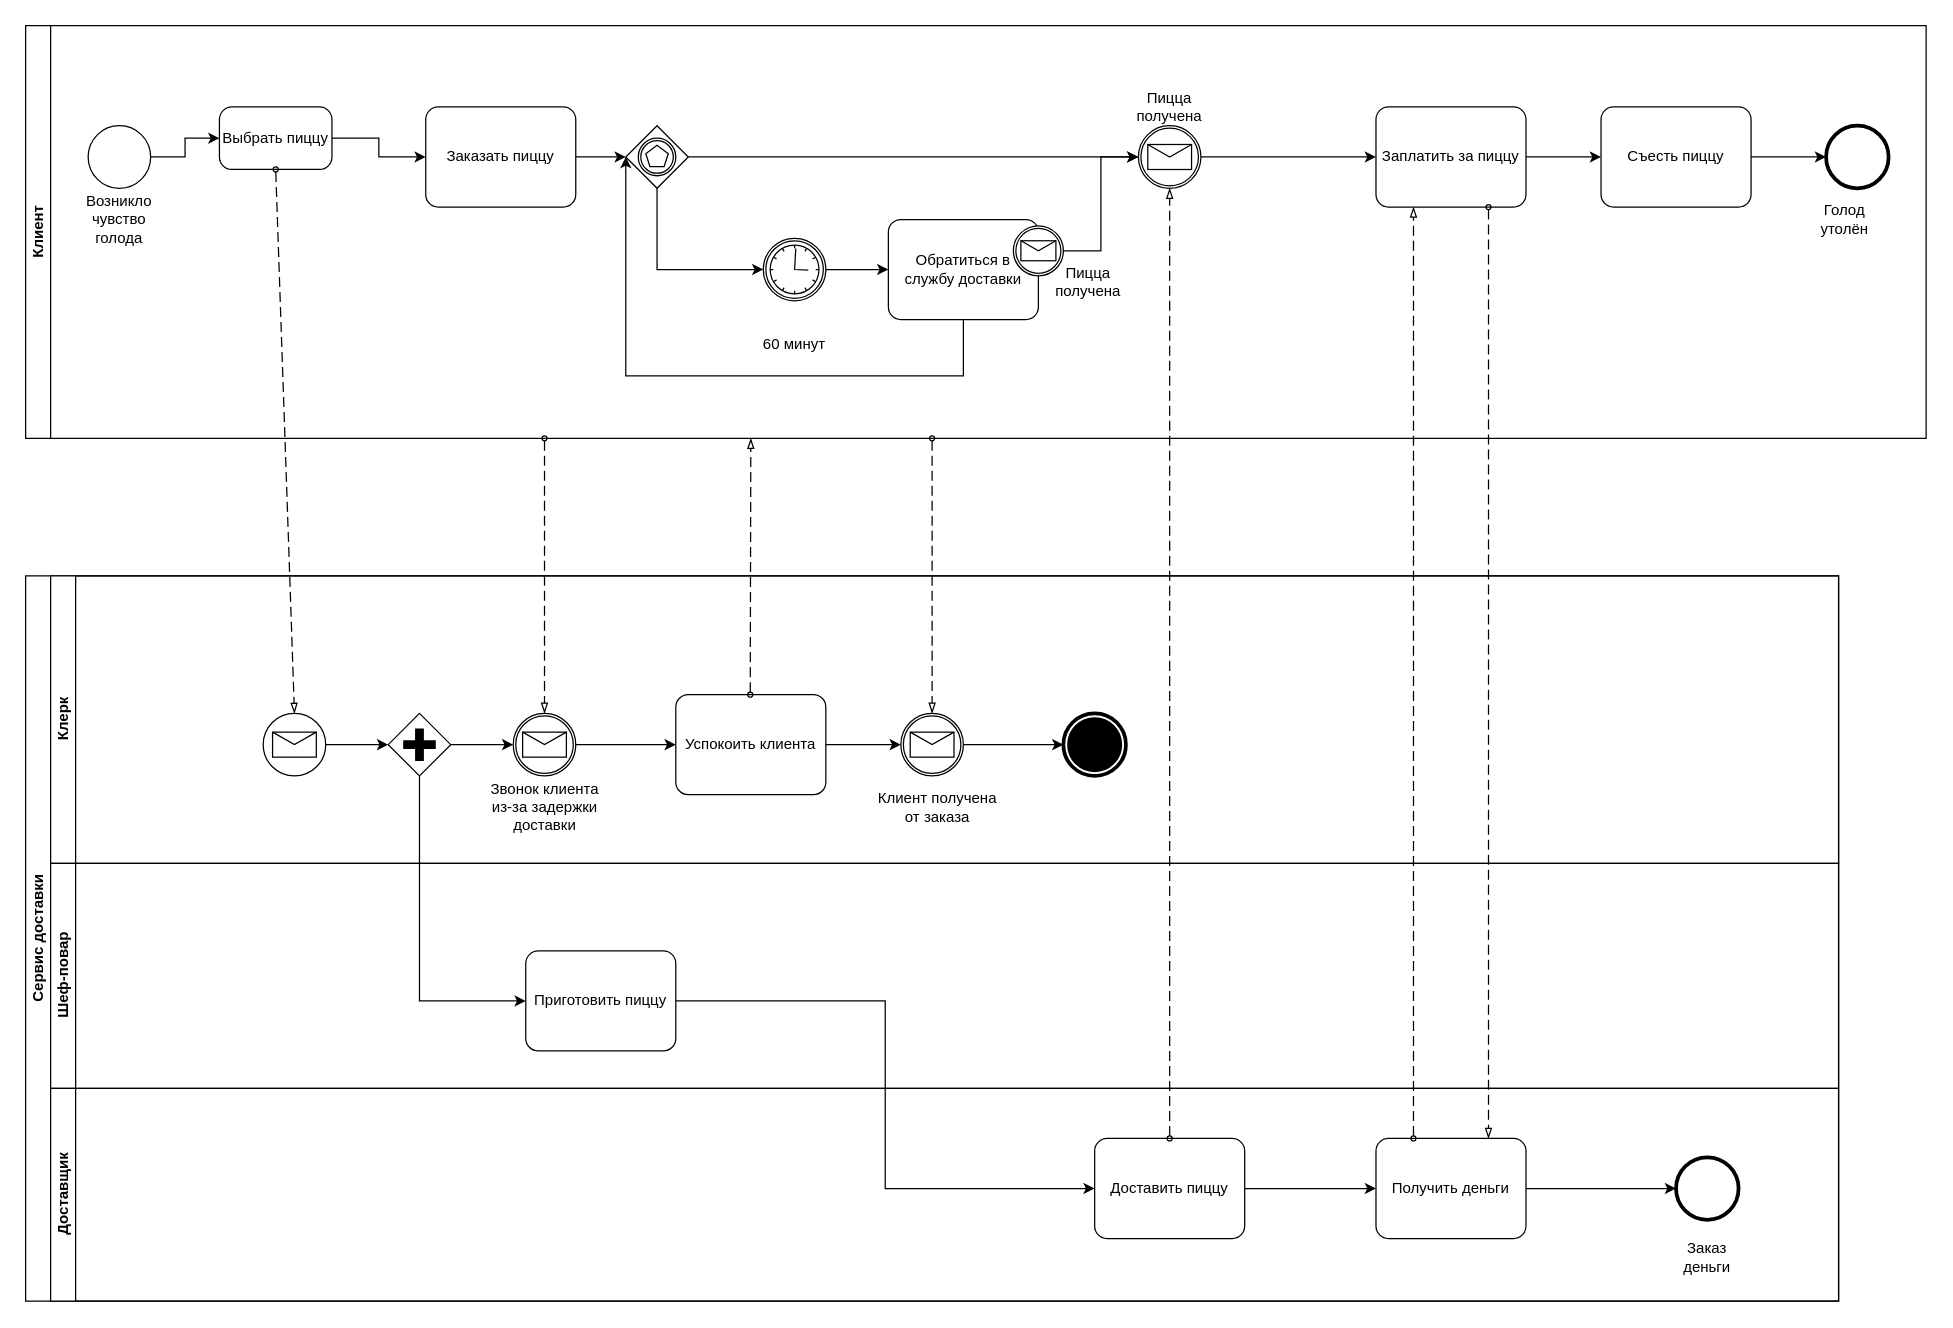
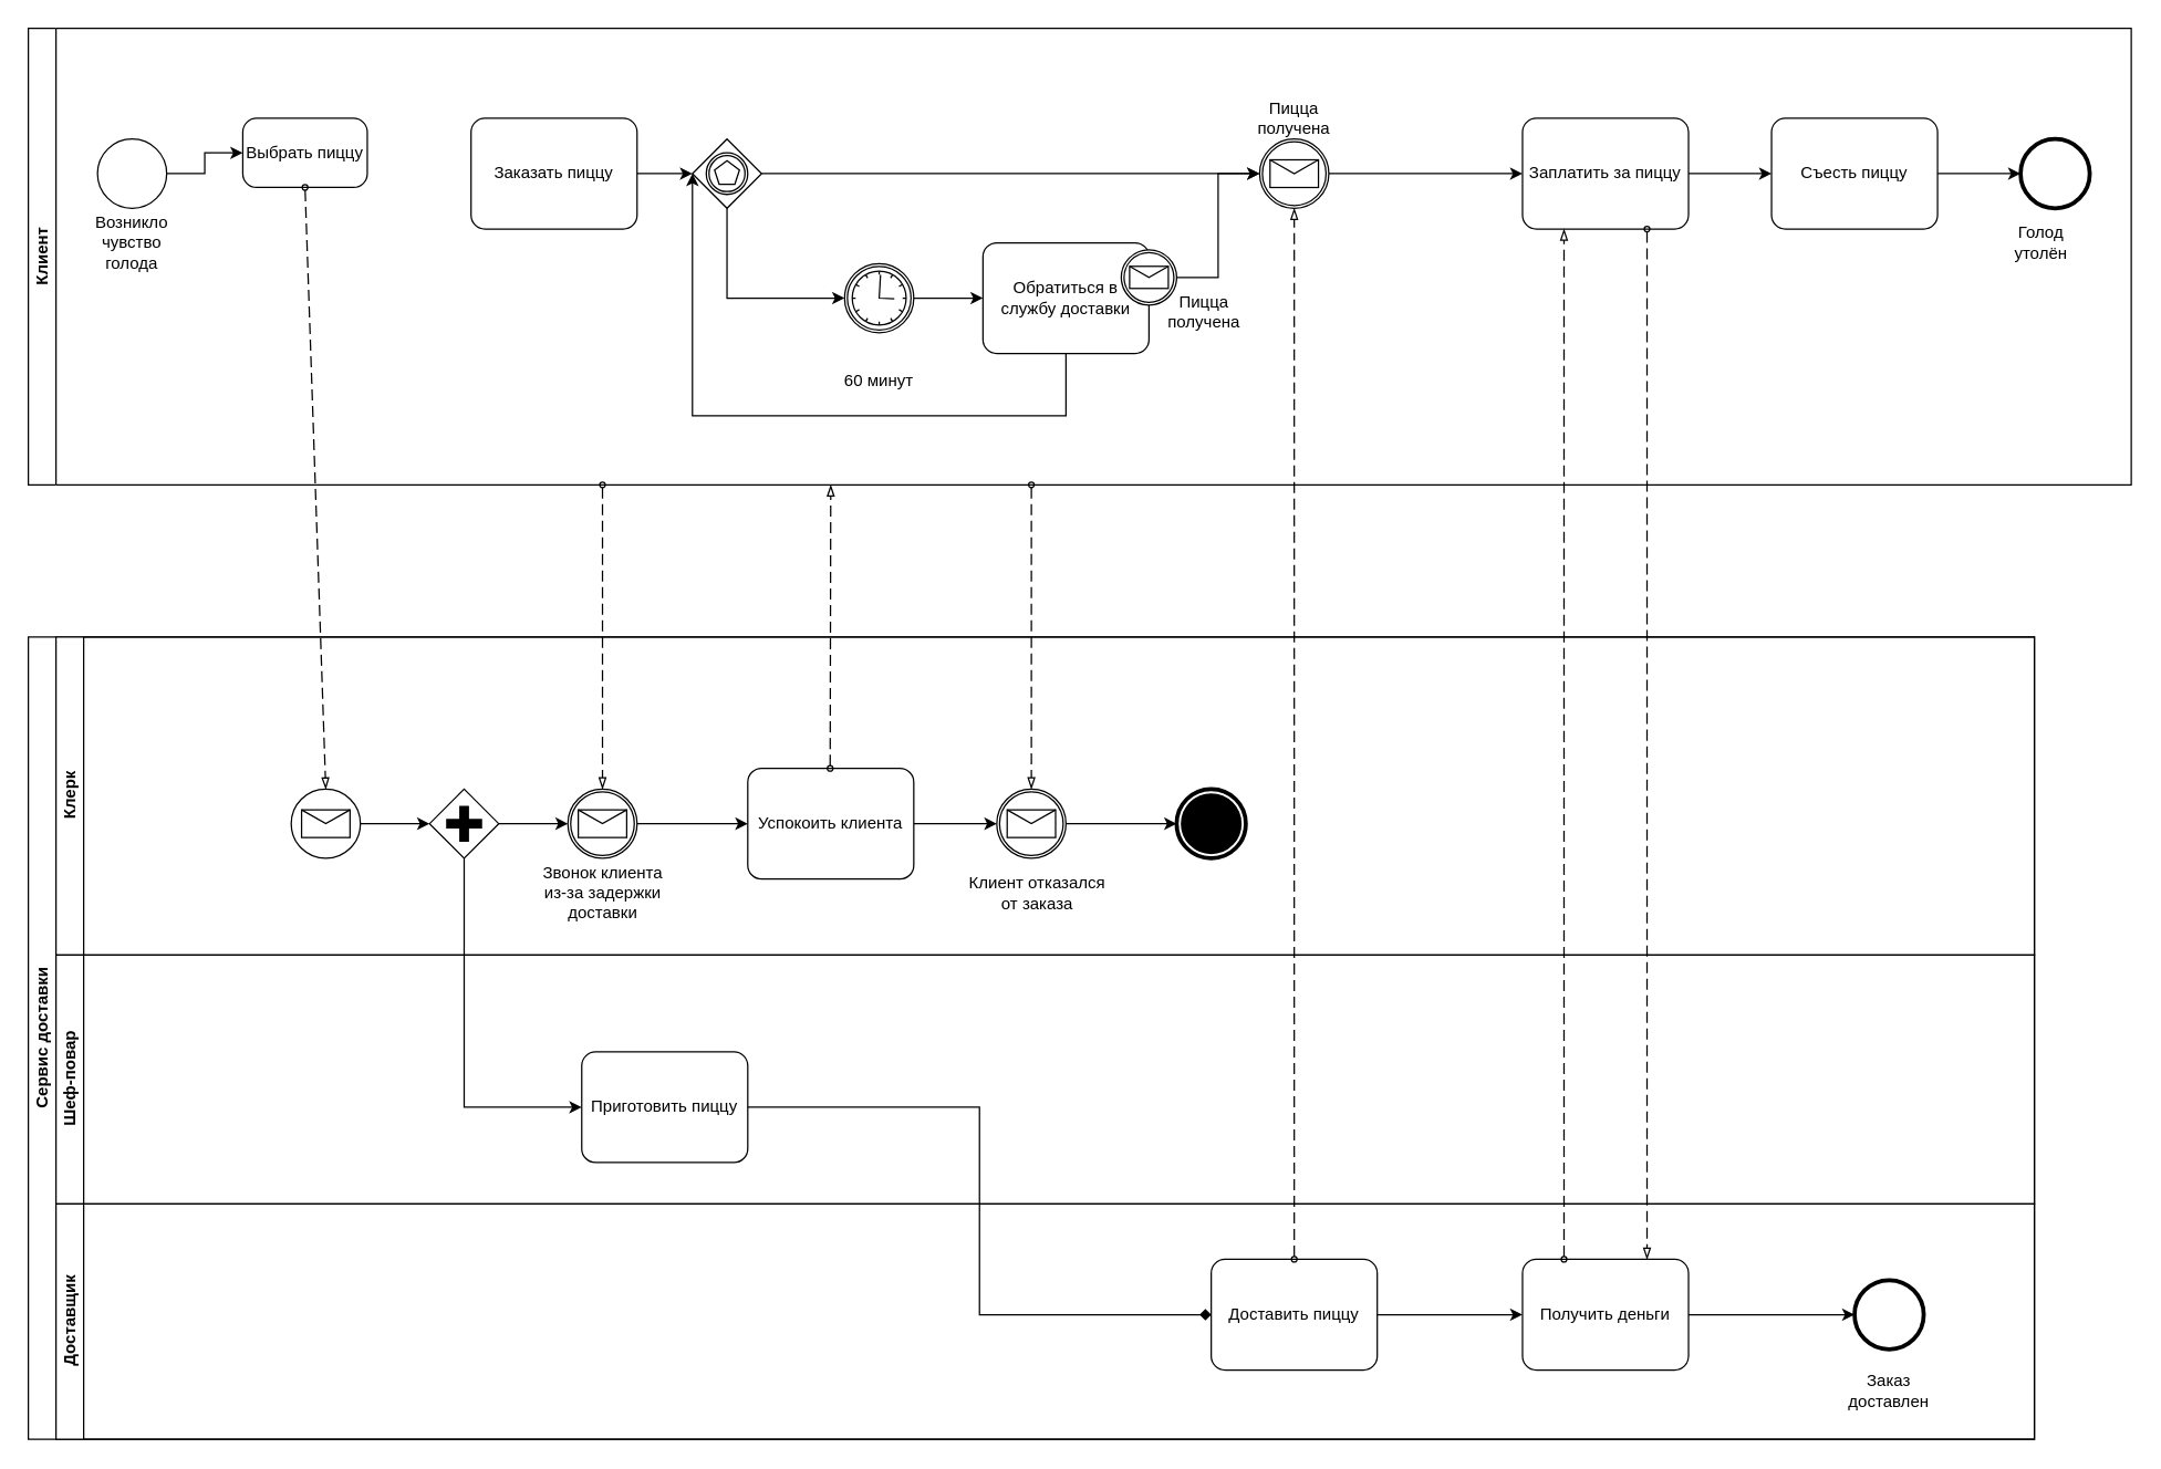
- <mxCell id="5" style="edgeStyle=orthogonalEdgeStyle;rounded=0;orthogonalLoop=1;jettySize=auto;html=1;" parent="2" source="6" target="9" edge="1"><mxGeometry relative="1" as="geometry" /></mxCell>
- <mxCell id="44" value="Клиент получена от заказа" style="text;html=1;align=center;verticalAlign=middle;whiteSpace=wrap;rounded=0;" parent="31" vertex="1"><mxGeometry x="657.5" y="170" width="102.5" height="30" as="geometry" /></mxCell>
+ <mxCell id="44" value="Клиент отказался от заказа" style="text;html=1;align=center;verticalAlign=middle;whiteSpace=wrap;rounded=0;" parent="31" vertex="1"><mxGeometry x="657.5" y="170" width="102.5" height="30" as="geometry" /></mxCell>
- <mxCell id="56" style="edgeStyle=orthogonalEdgeStyle;rounded=0;orthogonalLoop=1;jettySize=auto;html=1;entryX=0;entryY=0.5;entryDx=0;entryDy=0;entryPerimeter=0;" parent="30" source="47" target="49" edge="1"><mxGeometry relative="1" as="geometry" /></mxCell>
+ <mxCell id="56" style="edgeStyle=orthogonalEdgeStyle;rounded=0;orthogonalLoop=1;jettySize=auto;html=1;entryX=0;entryY=0.5;entryDx=0;entryDy=0;entryPerimeter=0;endArrow=diamond;" parent="30" source="47" target="49" edge="1"><mxGeometry relative="1" as="geometry" /></mxCell>
- <mxCell id="53" value="Заказ деньги" style="text;html=1;align=center;verticalAlign=middle;whiteSpace=wrap;rounded=0;" parent="48" vertex="1"><mxGeometry x="1295" y="120" width="60" height="30" as="geometry" /></mxCell>
+ <mxCell id="53" value="Заказ доставлен" style="text;html=1;align=center;verticalAlign=middle;whiteSpace=wrap;rounded=0;" parent="48" vertex="1"><mxGeometry x="1295" y="120" width="60" height="30" as="geometry" /></mxCell>
